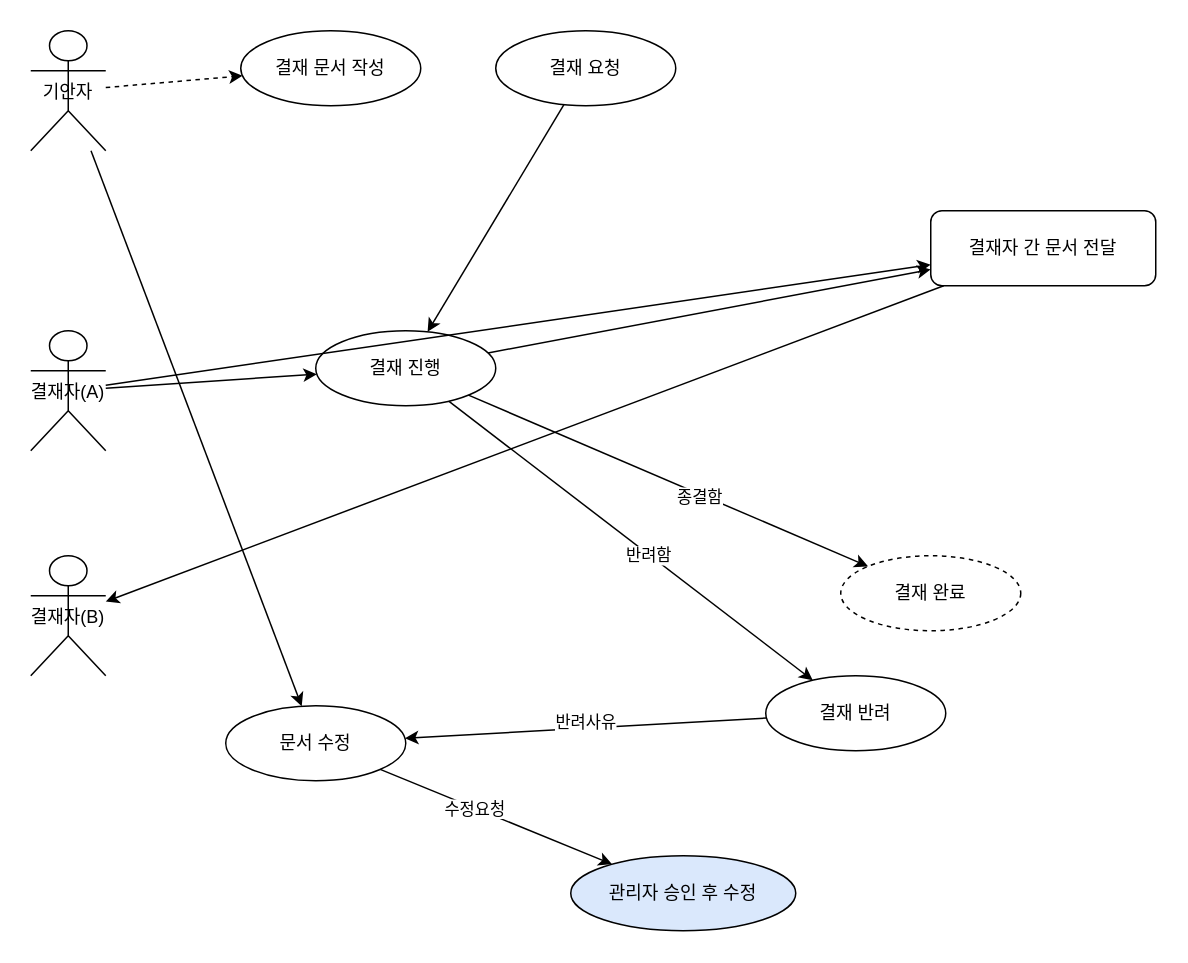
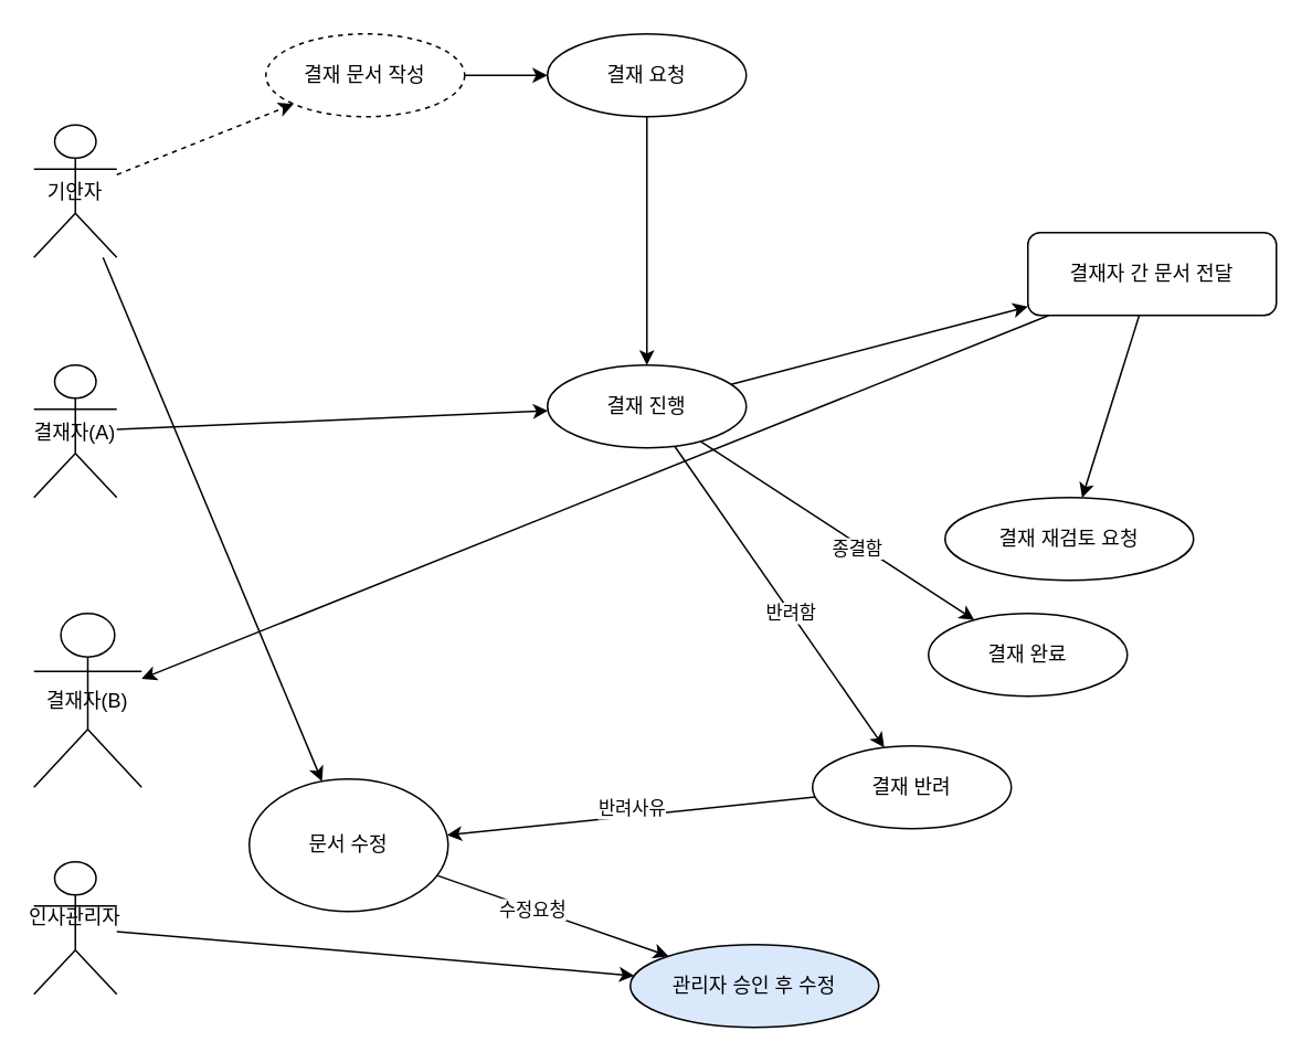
- <mxCell id="6" value="결재 문서 작성" style="ellipse;whiteSpace=wrap;html=1;" parent="1" vertex="1"><mxGeometry x="160" y="20" width="120" height="50" as="geometry" /></mxCell>
+ <mxCell id="6" value="결재 문서 작성" style="ellipse;whiteSpace=wrap;html=1;dashed=1;" parent="1" vertex="1"><mxGeometry x="160" y="20" width="120" height="50" as="geometry" /></mxCell>
+ <mxCell id="9" parent="1" source="6" target="8" edge="1"><mxGeometry relative="1" as="geometry" /></mxCell>
- <mxCell id="2" value="기안자" style="shape=umlActor;" parent="1" vertex="1"><mxGeometry x="20" y="20" width="50" height="80" as="geometry" /></mxCell>
+ <mxCell id="2" value="기안자" style="shape=umlActor;" parent="1" vertex="1"><mxGeometry x="20" y="75" width="50" height="80" as="geometry" /></mxCell>
- <mxCell id="15" parent="1" source="3" target="13" edge="1"><mxGeometry relative="1" as="geometry" /></mxCell>
+ <mxCell id="15" parent="1" source="3" target="19" edge="1" style=";"><mxGeometry relative="1" as="geometry" /></mxCell>
+ <mxCell id="18" parent="1" source="13" target="17" edge="1"><mxGeometry relative="1" as="geometry" /></mxCell>
- <mxCell id="10" value="결재 진행" style="ellipse;whiteSpace=wrap;html=1;" parent="1" vertex="1"><mxGeometry x="210" y="220" width="120" height="50" as="geometry" /></mxCell>
+ <mxCell id="10" value="결재 진행" style="ellipse;whiteSpace=wrap;html=1;" parent="1" vertex="1"><mxGeometry x="330" y="220" width="120" height="50" as="geometry" /></mxCell>
+ <mxCell id="17" value="결재 재검토 요청" style="ellipse;whiteSpace=wrap;html=1;" parent="1" vertex="1"><mxGeometry x="570" y="300" width="150" height="50" as="geometry" /></mxCell>
- <mxCell id="19" value="결재 완료" style="ellipse;whiteSpace=wrap;html=1;dashed=1;" parent="1" vertex="1"><mxGeometry x="560" y="370" width="120" height="50" as="geometry" /></mxCell>
+ <mxCell id="19" value="결재 완료" style="ellipse;whiteSpace=wrap;html=1;" parent="1" vertex="1"><mxGeometry x="560" y="370" width="120" height="50" as="geometry" /></mxCell>
- <mxCell id="4" value="결재자(B)" style="shape=umlActor;" parent="1" vertex="1"><mxGeometry x="20" y="370" width="50" height="80" as="geometry" /></mxCell>
+ <mxCell id="4" value="결재자(B)" style="shape=umlActor;" parent="1" vertex="1"><mxGeometry x="20" y="370" width="65" height="105" as="geometry" /></mxCell>
- <mxCell id="22" value="결재 반려" style="ellipse;whiteSpace=wrap;html=1;" parent="1" vertex="1"><mxGeometry x="510" y="450" width="120" height="50" as="geometry" /></mxCell>
+ <mxCell id="22" value="결재 반려" style="ellipse;whiteSpace=wrap;html=1;" parent="1" vertex="1"><mxGeometry x="490" y="450" width="120" height="50" as="geometry" /></mxCell>
- <mxCell id="25" value="문서 수정" style="ellipse;whiteSpace=wrap;html=1;" parent="1" vertex="1"><mxGeometry x="150" y="470" width="120" height="50" as="geometry" /></mxCell>
+ <mxCell id="25" value="문서 수정" style="ellipse;whiteSpace=wrap;html=1;" parent="1" vertex="1"><mxGeometry x="150" y="470" width="120" height="80" as="geometry" /></mxCell>
+ <mxCell id="5" value="인사관리자&#10;" style="shape=umlActor;" parent="1" vertex="1"><mxGeometry x="20" y="520" width="50" height="80" as="geometry" /></mxCell>
+ <mxCell id="32" parent="1" source="5" target="29" edge="1"><mxGeometry relative="1" as="geometry" /></mxCell>
